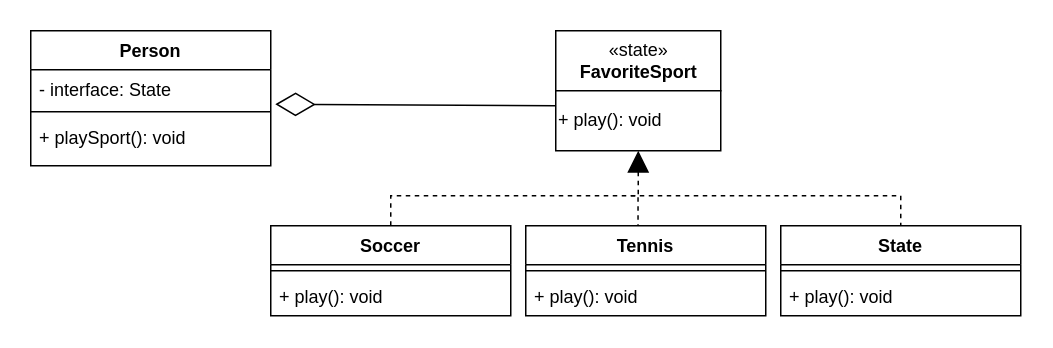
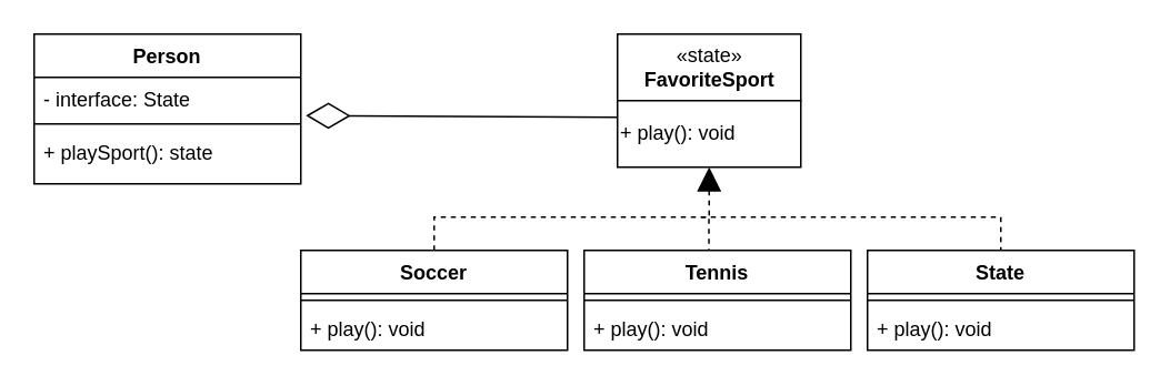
- <mxCell id="5" value="+ playSport(): void" style="text;strokeColor=none;fillColor=none;align=left;verticalAlign=top;spacingLeft=4;spacingRight=4;overflow=hidden;rotatable=0;points=[[0,0.5],[1,0.5]];portConstraint=eastwest;" parent="2" vertex="1"><mxGeometry y="58" width="160" height="32" as="geometry" /></mxCell>
+ <mxCell id="5" value="+ playSport(): state" style="text;strokeColor=none;fillColor=none;align=left;verticalAlign=top;spacingLeft=4;spacingRight=4;overflow=hidden;rotatable=0;points=[[0,0.5],[1,0.5]];portConstraint=eastwest;" parent="2" vertex="1"><mxGeometry y="58" width="160" height="32" as="geometry" /></mxCell>
